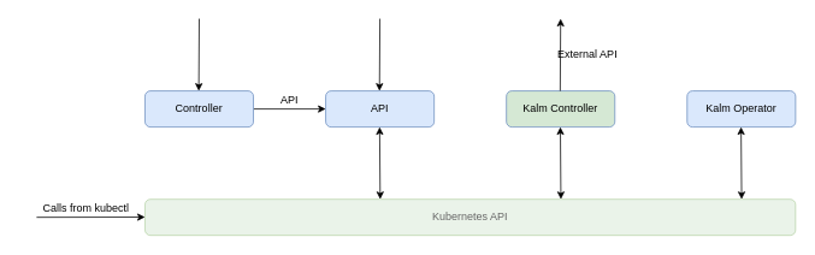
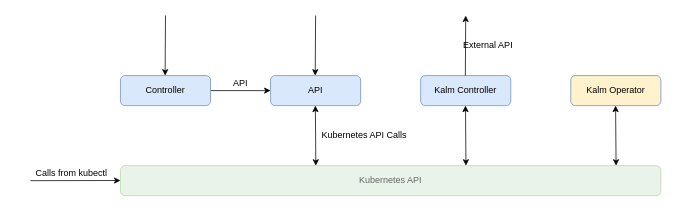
- <mxCell id="8" value="Kalm Controller" style="rounded=1;whiteSpace=wrap;html=1;fillColor=#d5e8d4;strokeColor=#6c8ebf;" vertex="1" parent="1"><mxGeometry x="560" y="100" width="120" height="40" as="geometry" /></mxCell>
+ <mxCell id="8" value="Kalm Controller" style="rounded=1;whiteSpace=wrap;html=1;fillColor=#dae8fc;strokeColor=#6c8ebf;" vertex="1" parent="1"><mxGeometry x="560" y="100" width="120" height="40" as="geometry" /></mxCell>
- <mxCell id="9" value="Kalm Operator" style="rounded=1;whiteSpace=wrap;html=1;fillColor=#dae8fc;strokeColor=#6c8ebf;" vertex="1" parent="1"><mxGeometry x="760" y="100" width="120" height="40" as="geometry" /></mxCell>
+ <mxCell id="9" value="Kalm Operator" style="rounded=1;whiteSpace=wrap;html=1;fillColor=#fff2cc;strokeColor=#6c8ebf;" vertex="1" parent="1"><mxGeometry x="760" y="100" width="120" height="40" as="geometry" /></mxCell>
+ <mxCell id="15" value="Kubernetes API Calls" style="text;html=1;strokeColor=none;fillColor=none;align=center;verticalAlign=middle;whiteSpace=wrap;rounded=0;" vertex="1" parent="1"><mxGeometry x="390" y="170" width="190" height="20" as="geometry" /></mxCell>
